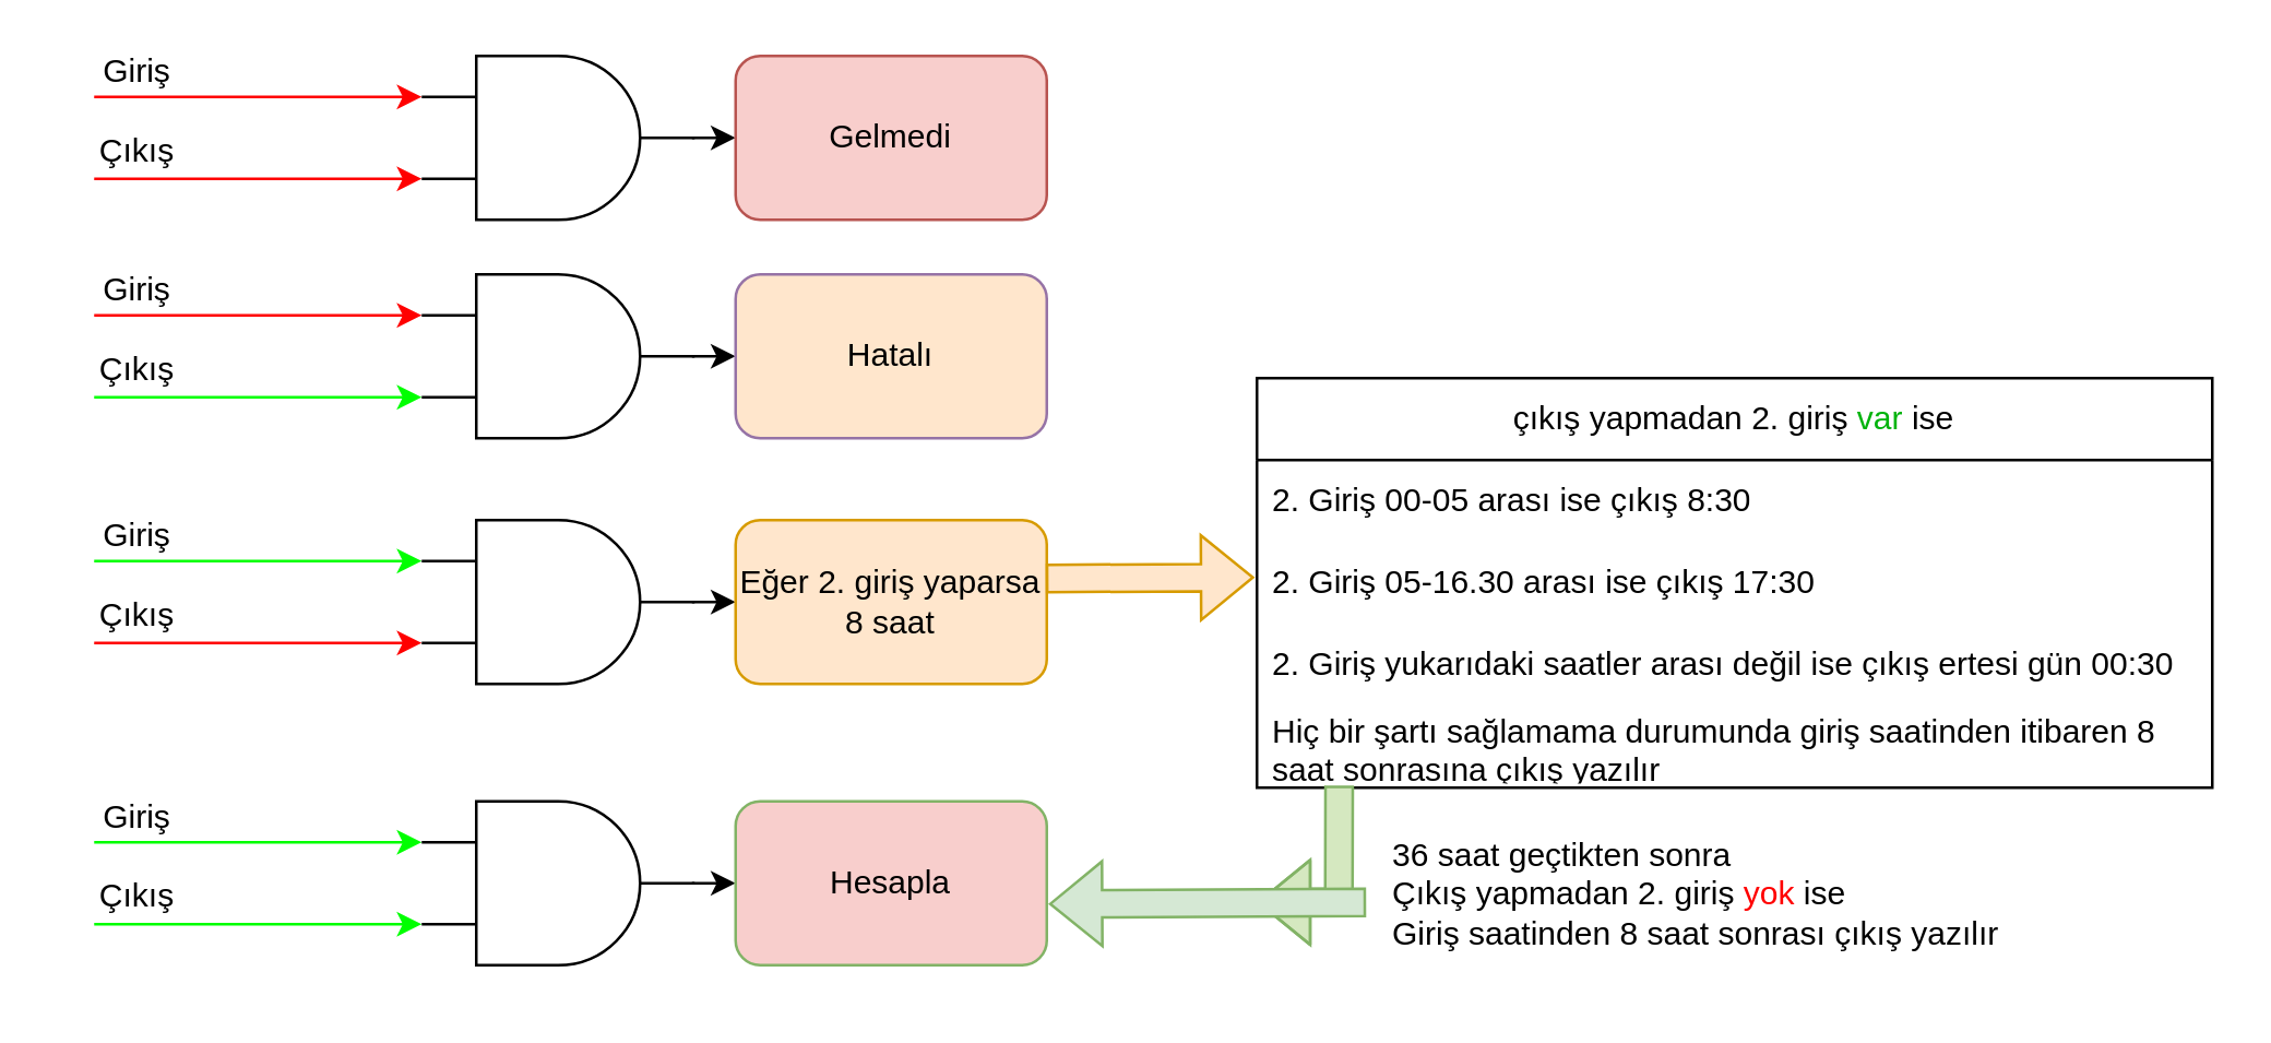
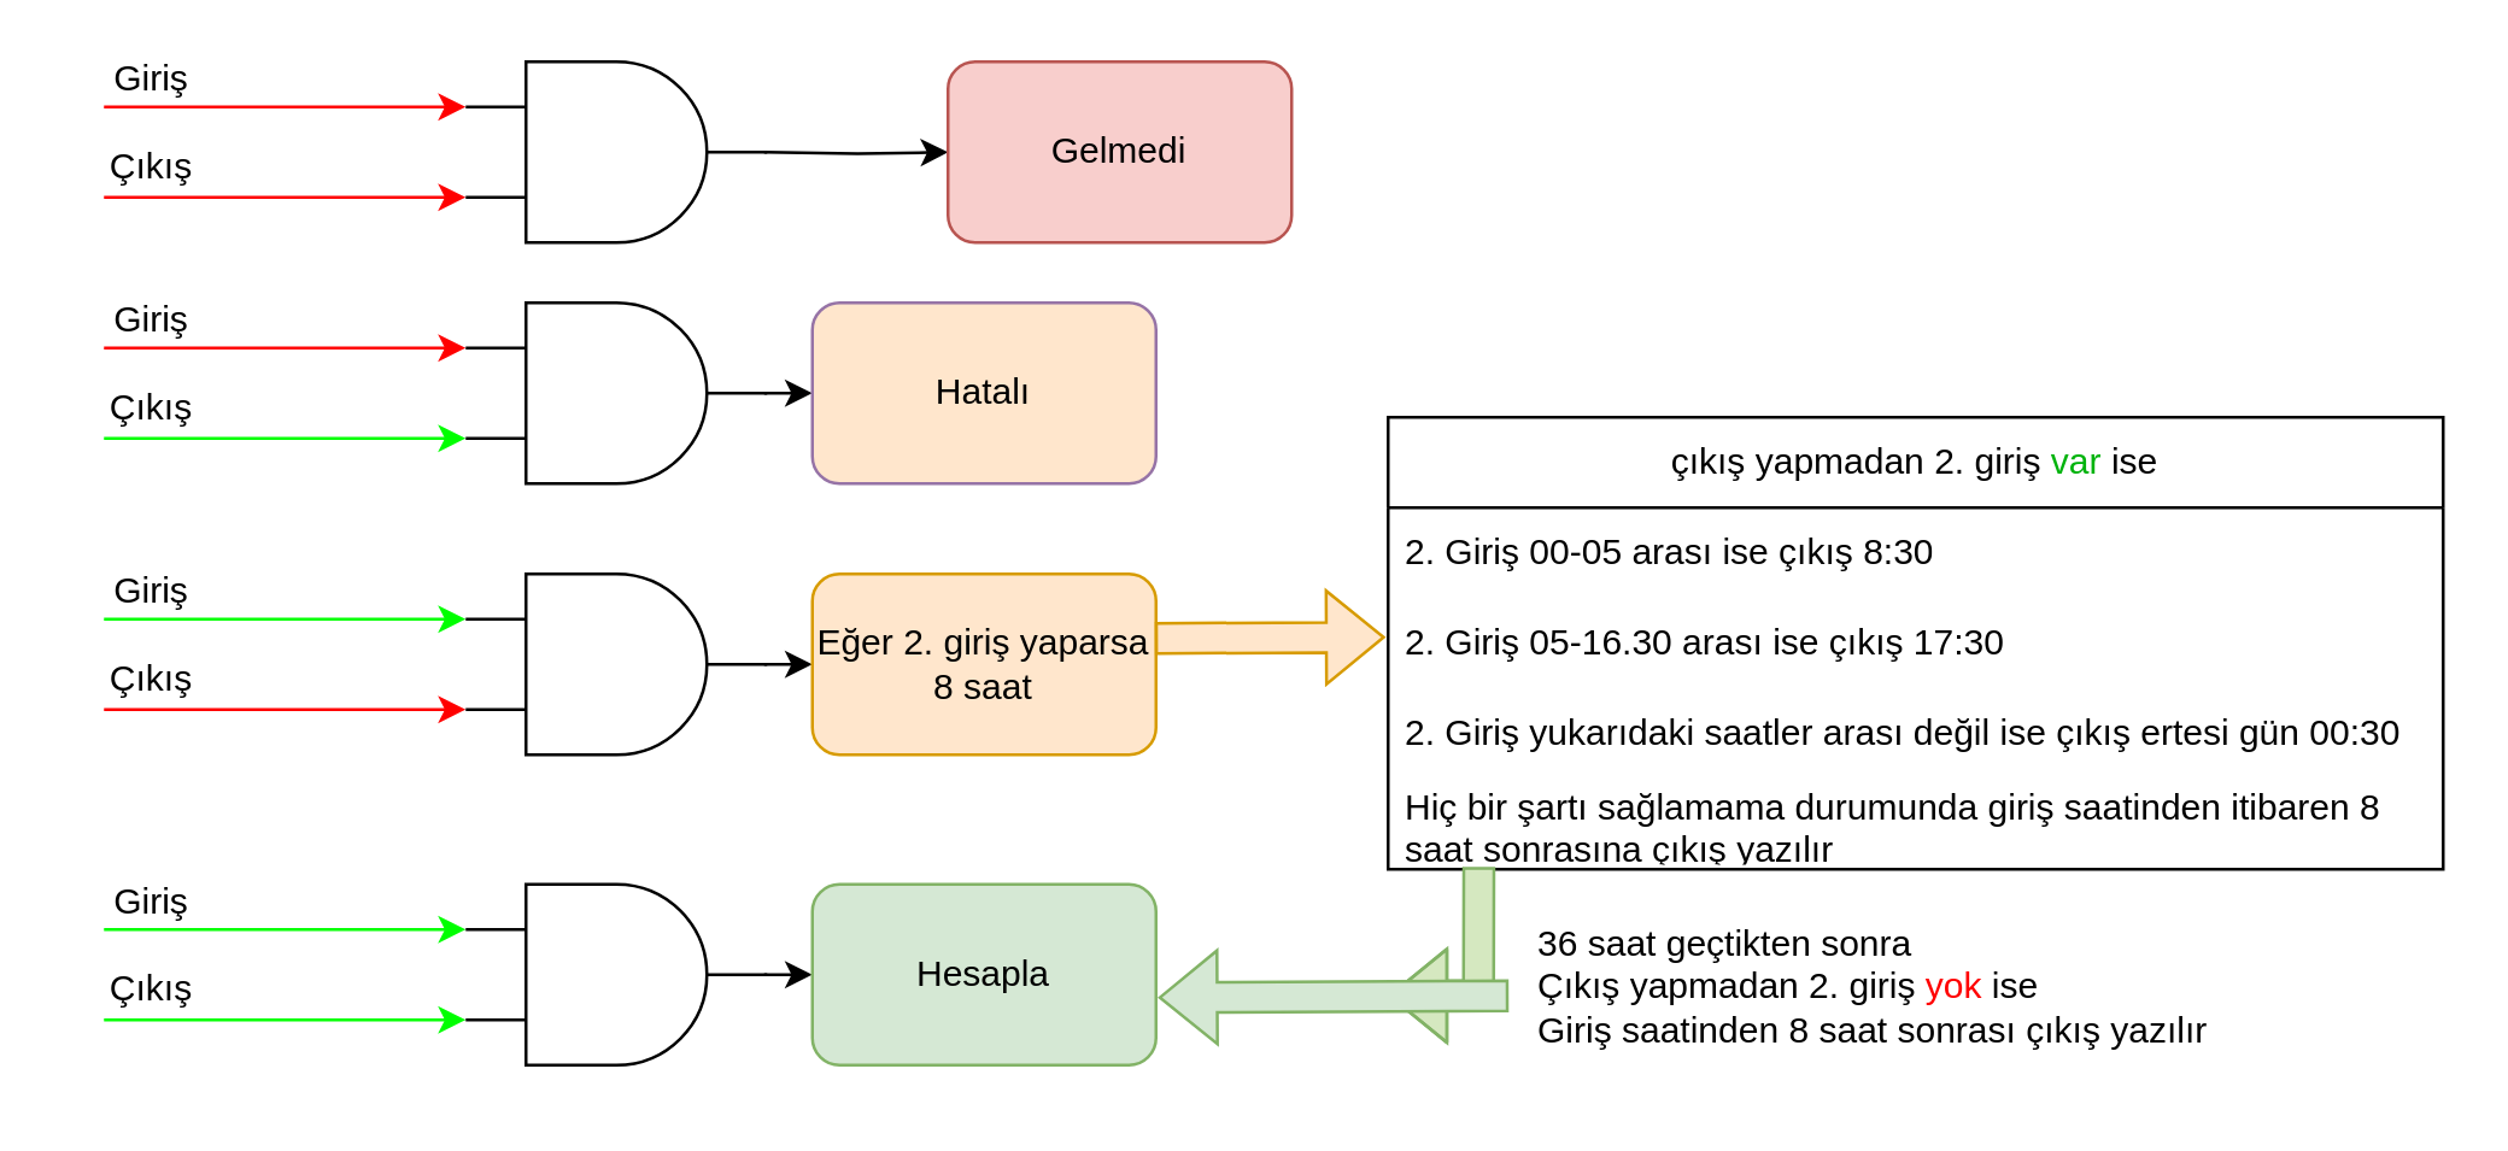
- <mxCell id="10" value="Gelmedi" style="rounded=1;whiteSpace=wrap;html=1;fillColor=#f8cecc;strokeColor=#b85450;" vertex="1" parent="1"><mxGeometry x="269" y="20" width="114" height="60" as="geometry" /></mxCell>
+ <mxCell id="10" value="Gelmedi" style="rounded=1;whiteSpace=wrap;html=1;fillColor=#f8cecc;strokeColor=#b85450;" vertex="1" parent="1"><mxGeometry x="314" y="20" width="114" height="60" as="geometry" /></mxCell>
- <mxCell id="11" value="Hesapla" style="rounded=1;whiteSpace=wrap;html=1;fillColor=#f8cecc;strokeColor=#82b366;" vertex="1" parent="1"><mxGeometry x="269" y="293" width="114" height="60" as="geometry" /></mxCell>
+ <mxCell id="11" value="Hesapla" style="rounded=1;whiteSpace=wrap;html=1;fillColor=#d5e8d4;strokeColor=#82b366;" vertex="1" parent="1"><mxGeometry x="269" y="293" width="114" height="60" as="geometry" /></mxCell>
